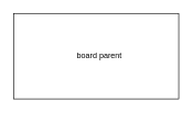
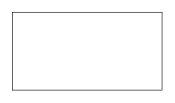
- <mxCell id="3" value="board parent&lt;br&gt;" style="text;html=1;strokeColor=none;fillColor=none;align=center;verticalAlign=middle;whiteSpace=wrap;rounded=0;" vertex="1" parent="1"><mxGeometry x="50" y="40" width="200" height="90" as="geometry" /></mxCell>
